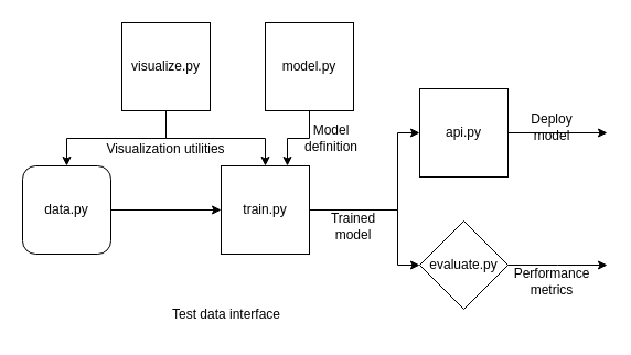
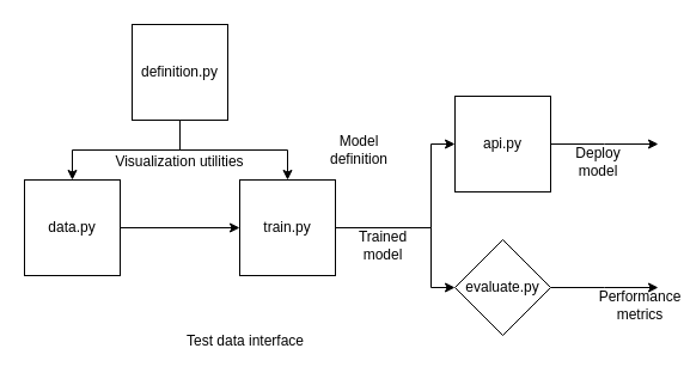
- <mxCell id="6" value="visualize.py" style="whiteSpace=wrap;html=1;aspect=fixed;" parent="1" vertex="1"><mxGeometry x="110" y="20" width="80" height="80" as="geometry" /></mxCell>
+ <mxCell id="6" value="definition.py" style="whiteSpace=wrap;html=1;aspect=fixed;" parent="1" vertex="1"><mxGeometry x="110" y="20" width="80" height="80" as="geometry" /></mxCell>
- <mxCell id="19" value="model.py" style="whiteSpace=wrap;html=1;aspect=fixed;" vertex="1" parent="1"><mxGeometry x="240" y="20" width="80" height="80" as="geometry" /></mxCell>
- <mxCell id="17" value="Deploy model" style="text;html=1;align=center;verticalAlign=middle;whiteSpace=wrap;rounded=0;" vertex="1" parent="1"><mxGeometry x="470" y="100" width="60" height="30" as="geometry" /></mxCell>
+ <mxCell id="17" value="Deploy model" style="text;html=1;align=center;verticalAlign=middle;whiteSpace=wrap;rounded=0;" vertex="1" parent="1"><mxGeometry x="470" y="120" width="60" height="30" as="geometry" /></mxCell>
- <mxCell id="18" style="edgeStyle=orthogonalEdgeStyle;rounded=0;orthogonalLoop=1;jettySize=auto;html=1;exitX=0.5;exitY=1;exitDx=0;exitDy=0;entryX=0.75;entryY=0;entryDx=0;entryDy=0;" edge="1" parent="1" source="19" target="9"><mxGeometry relative="1" as="geometry" /></mxCell>
- <mxCell id="3" value="data.py" style="whiteSpace=wrap;html=1;aspect=fixed;rounded=1;" parent="1" vertex="1"><mxGeometry x="20" y="150" width="80" height="80" as="geometry" /></mxCell>
+ <mxCell id="3" value="data.py" style="whiteSpace=wrap;html=1;aspect=fixed;" parent="1" vertex="1"><mxGeometry x="20" y="150" width="80" height="80" as="geometry" /></mxCell>
- <mxCell id="16" value="Performance metrics" style="text;html=1;align=center;verticalAlign=middle;whiteSpace=wrap;rounded=0;" vertex="1" parent="1"><mxGeometry x="470" y="240" width="60" height="30" as="geometry" /></mxCell>
+ <mxCell id="16" value="Performance metrics" style="text;html=1;align=center;verticalAlign=middle;whiteSpace=wrap;rounded=0;" vertex="1" parent="1"><mxGeometry x="505" y="240" width="60" height="30" as="geometry" /></mxCell>
